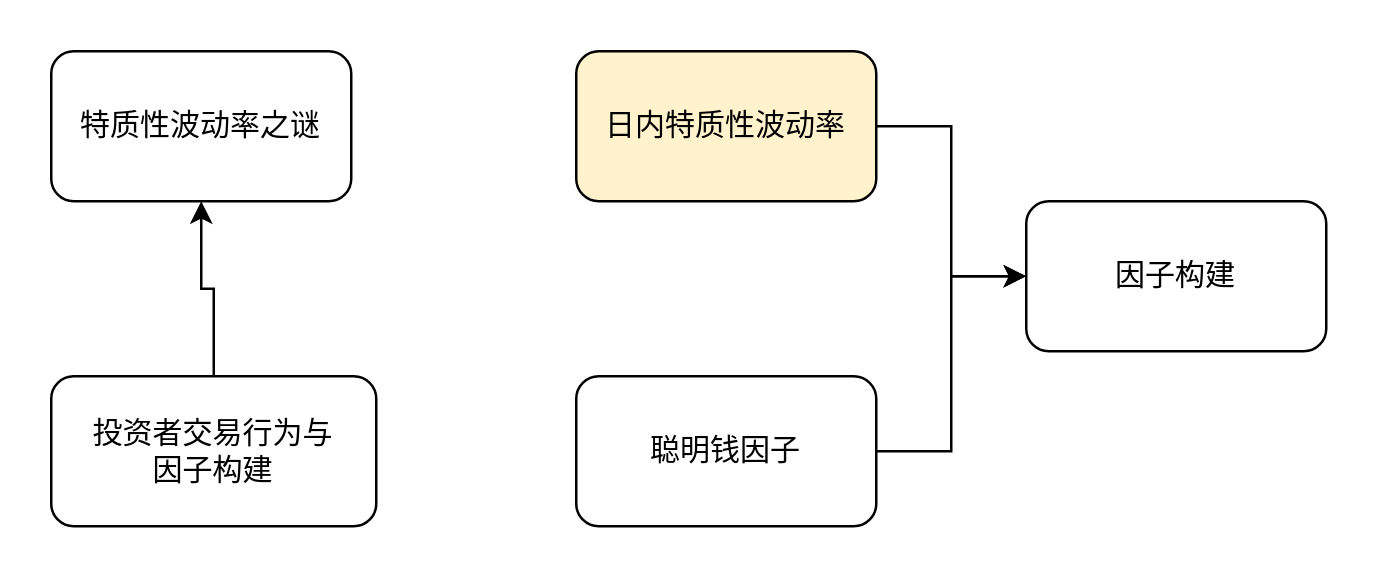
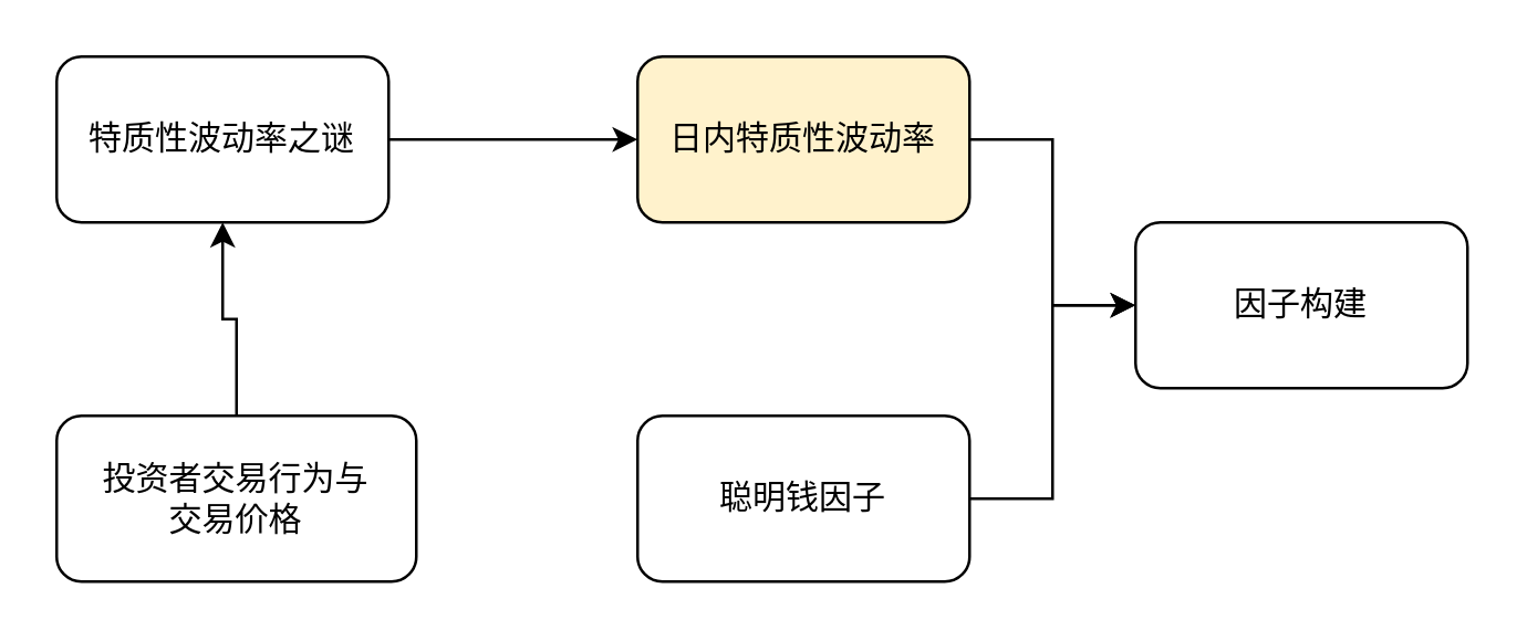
+ <mxCell id="2" value="" style="edgeStyle=orthogonalEdgeStyle;rounded=0;orthogonalLoop=1;jettySize=auto;html=1;" edge="1" parent="1" source="3" target="7"><mxGeometry relative="1" as="geometry" /></mxCell>
- <mxCell id="5" value="投资者交易行为与&lt;br&gt;因子构建" style="rounded=1;whiteSpace=wrap;html=1;" vertex="1" parent="1"><mxGeometry x="20" y="150" width="130" height="60" as="geometry" /></mxCell>
+ <mxCell id="5" value="投资者交易行为与&lt;br&gt;交易价格" style="rounded=1;whiteSpace=wrap;html=1;" vertex="1" parent="1"><mxGeometry x="20" y="150" width="130" height="60" as="geometry" /></mxCell>
